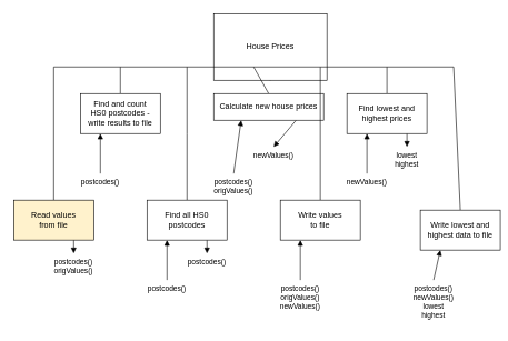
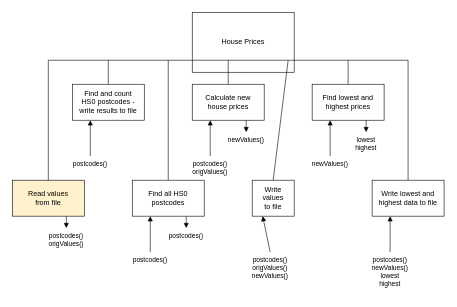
- <mxCell id="17" value="Calculate new house prices" style="rounded=0;whiteSpace=wrap;html=1;spacingLeft=4;spacingRight=4;" parent="1" vertex="1"><mxGeometry x="320" y="140" width="165" height="40" as="geometry" /></mxCell>
+ <mxCell id="17" value="Calculate new house prices" style="rounded=0;whiteSpace=wrap;html=1;spacingLeft=4;spacingRight=4;" parent="1" vertex="1"><mxGeometry x="320" y="140" width="120" height="60" as="geometry" /></mxCell>
- <mxCell id="20" value="Write values&lt;br&gt;to file" style="rounded=0;whiteSpace=wrap;html=1;spacingLeft=4;spacingRight=4;" parent="1" vertex="1"><mxGeometry x="420" y="300" width="120" height="60" as="geometry" /></mxCell>
+ <mxCell id="20" value="Write values&lt;br&gt;to file" style="rounded=0;whiteSpace=wrap;html=1;spacingLeft=4;spacingRight=4;" parent="1" vertex="1"><mxGeometry x="420" y="300" width="70" height="60" as="geometry" /></mxCell>
- <mxCell id="35" value="Write lowest and highest data&amp;nbsp;to file" style="rounded=0;whiteSpace=wrap;html=1;spacingLeft=4;spacingRight=4;" parent="1" vertex="1"><mxGeometry x="630" y="315" width="120" height="60" as="geometry" /></mxCell>
+ <mxCell id="35" value="Write lowest and highest data&amp;nbsp;to file" style="rounded=0;whiteSpace=wrap;html=1;spacingLeft=4;spacingRight=4;" parent="1" vertex="1"><mxGeometry x="620" y="300" width="120" height="60" as="geometry" /></mxCell>
